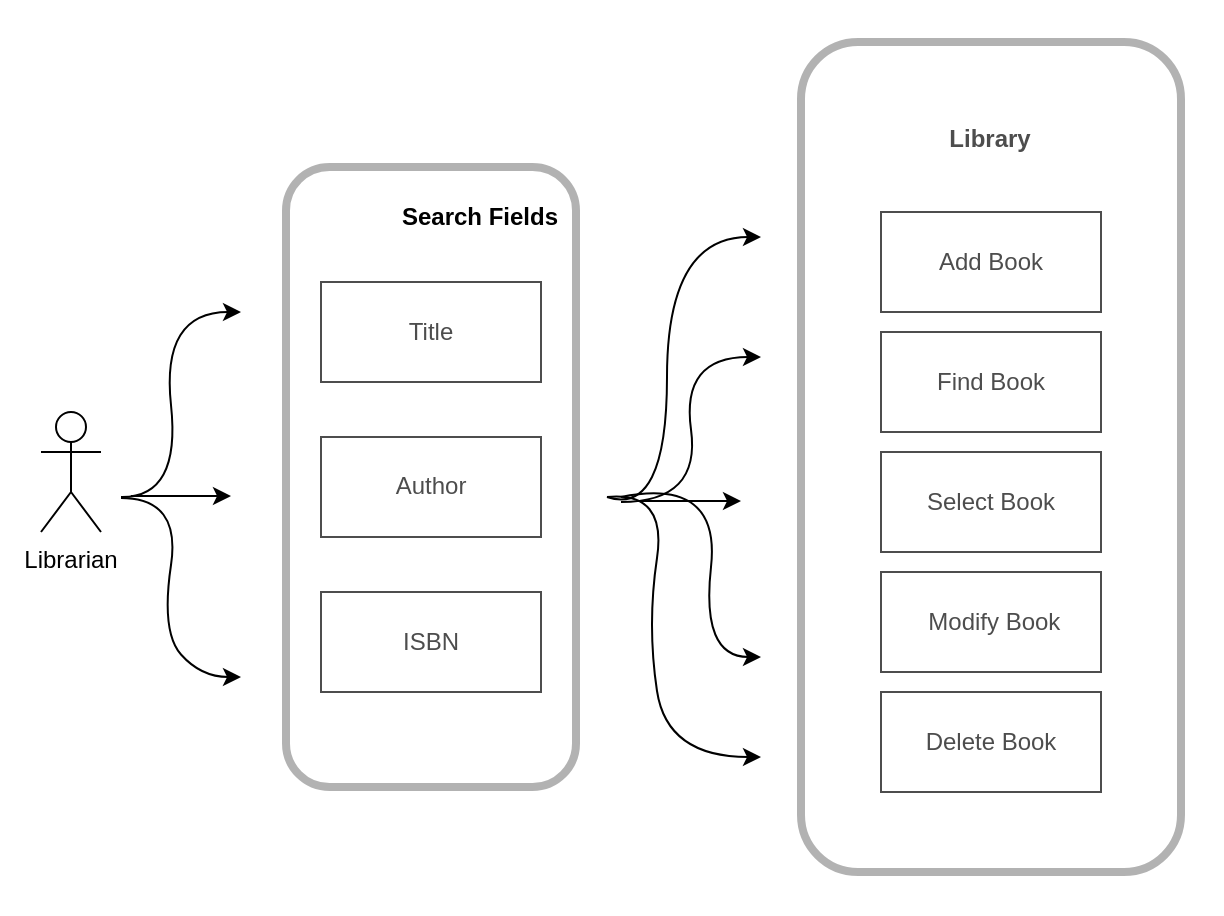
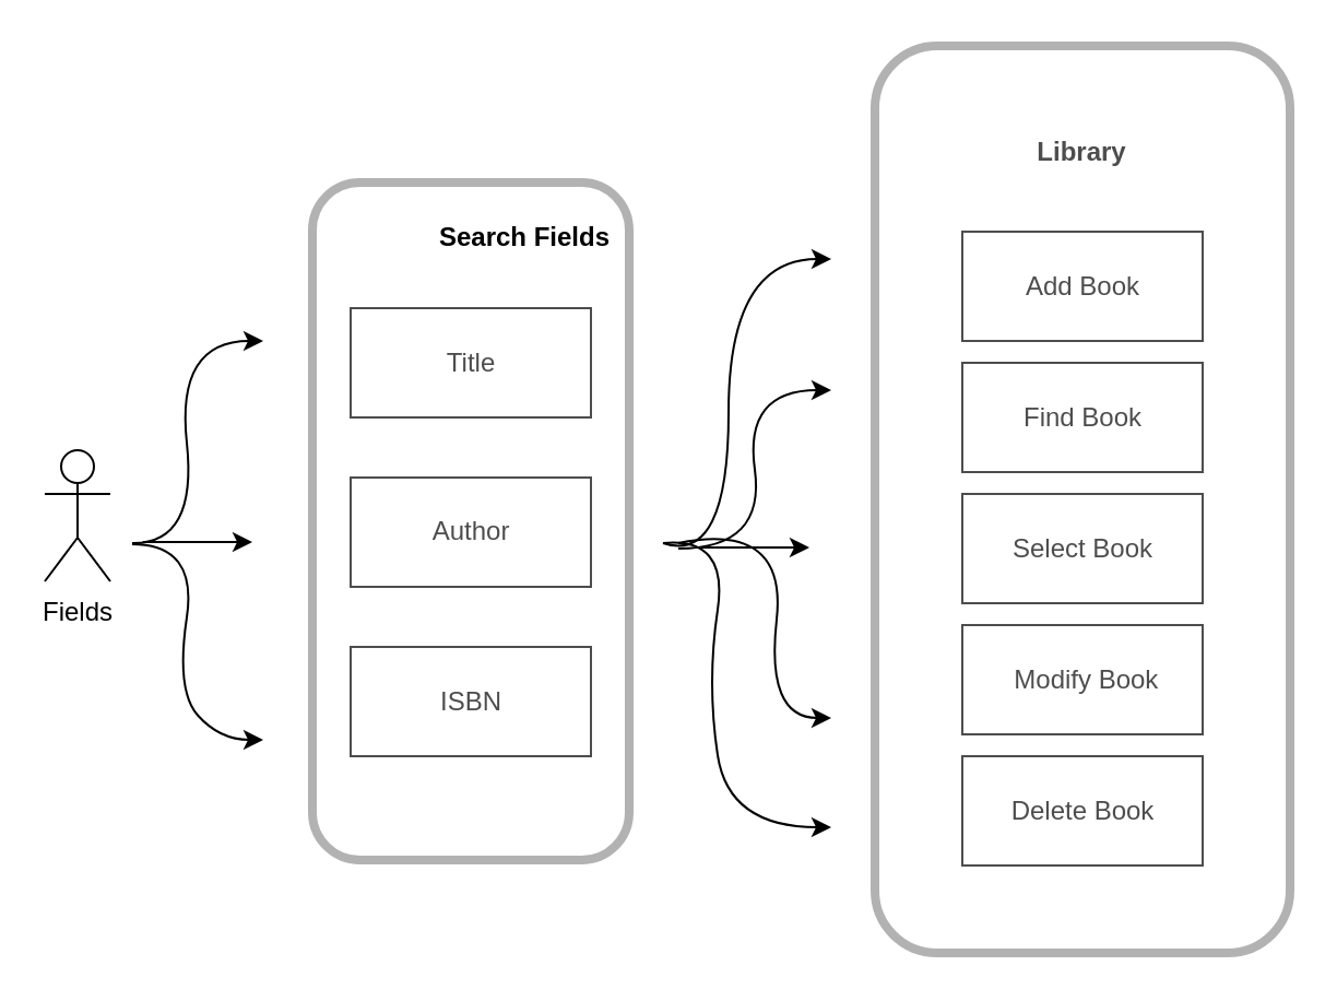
- <mxCell id="7" value="Librarian" parent="1" style="shape=umlActor;verticalLabelPosition=bottom;labelBackgroundColor=#ffffff;verticalAlign=top;html=1;" vertex="1"><mxGeometry as="geometry" y="205.5" x="20" height="60" width="30" /></mxCell>
+ <mxCell id="7" value="Fields" parent="1" style="shape=umlActor;verticalLabelPosition=bottom;labelBackgroundColor=#ffffff;verticalAlign=top;html=1;" vertex="1"><mxGeometry as="geometry" y="205.5" x="20" height="60" width="30" /></mxCell>
